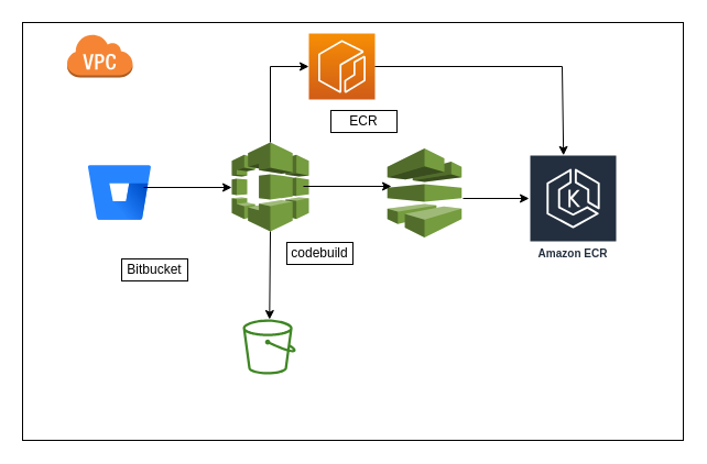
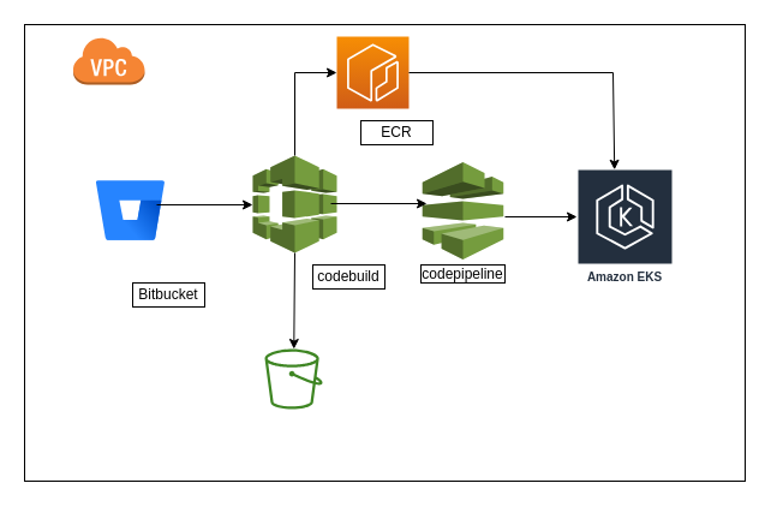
+ <mxCell id="10" value="codepipeline" style="whiteSpace=wrap;html=1;" vertex="1" parent="1"><mxGeometry x="350" y="220" width="70" height="15" as="geometry" /></mxCell>
- <mxCell id="11" value="Amazon ECR" style="sketch=0;outlineConnect=0;fontColor=#232F3E;gradientColor=none;strokeColor=#ffffff;fillColor=#232F3E;dashed=0;verticalLabelPosition=middle;verticalAlign=bottom;align=center;html=1;whiteSpace=wrap;fontSize=10;fontStyle=1;spacing=3;shape=mxgraph.aws4.productIcon;prIcon=mxgraph.aws4.eks;" vertex="1" parent="1"><mxGeometry x="480" y="140" width="80" height="100" as="geometry" /></mxCell>
+ <mxCell id="11" value="Amazon EKS" style="sketch=0;outlineConnect=0;fontColor=#232F3E;gradientColor=none;strokeColor=#ffffff;fillColor=#232F3E;dashed=0;verticalLabelPosition=middle;verticalAlign=bottom;align=center;html=1;whiteSpace=wrap;fontSize=10;fontStyle=1;spacing=3;shape=mxgraph.aws4.productIcon;prIcon=mxgraph.aws4.eks;" vertex="1" parent="1"><mxGeometry x="480" y="140" width="80" height="100" as="geometry" /></mxCell>
